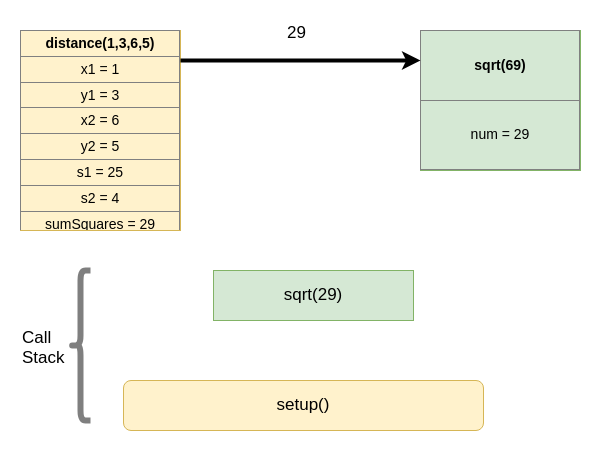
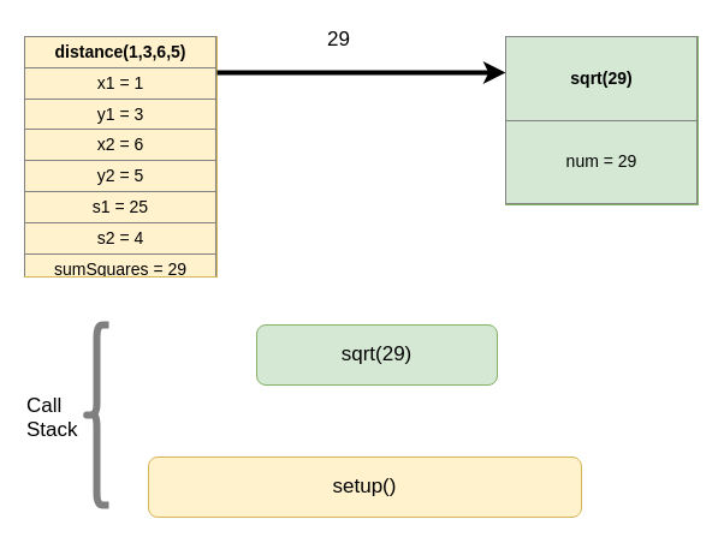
- <mxCell id="7" value="29" style="text;html=1;resizable=0;points=[];autosize=1;align=left;verticalAlign=top;spacingTop=-4;fontSize=17;" parent="1" vertex="1"><mxGeometry x="285" y="20" width="30" height="20" as="geometry" /></mxCell>
+ <mxCell id="7" value="29" style="text;html=1;resizable=0;points=[];autosize=1;align=left;verticalAlign=top;spacingTop=-4;fontSize=17;" parent="1" vertex="1"><mxGeometry x="270" y="20" width="30" height="20" as="geometry" /></mxCell>
- <mxCell id="2" value="&lt;table border=&quot;1&quot; width=&quot;100%&quot; cellpadding=&quot;4&quot; style=&quot;width: 100% ; height: 100% ; border-collapse: collapse ; font-size: 14px&quot;&gt;&lt;tbody style=&quot;font-size: 14px&quot;&gt;&lt;tr style=&quot;font-size: 14px&quot;&gt;&lt;th align=&quot;center&quot; style=&quot;font-size: 14px&quot;&gt;sqrt(69)&lt;/th&gt;&lt;/tr&gt;&lt;tr style=&quot;font-size: 14px&quot;&gt;&lt;td align=&quot;center&quot; style=&quot;font-size: 14px&quot;&gt;num = 29&lt;/td&gt;&lt;/tr&gt;&lt;/tbody&gt;&lt;/table&gt;" style="text;html=1;strokeColor=#82b366;fillColor=#d5e8d4;overflow=fill;fontSize=14;" parent="1" vertex="1"><mxGeometry x="420" y="30" width="160" height="140" as="geometry" /></mxCell>
+ <mxCell id="2" value="&lt;table border=&quot;1&quot; width=&quot;100%&quot; cellpadding=&quot;4&quot; style=&quot;width: 100% ; height: 100% ; border-collapse: collapse ; font-size: 14px&quot;&gt;&lt;tbody style=&quot;font-size: 14px&quot;&gt;&lt;tr style=&quot;font-size: 14px&quot;&gt;&lt;th align=&quot;center&quot; style=&quot;font-size: 14px&quot;&gt;sqrt(29)&lt;/th&gt;&lt;/tr&gt;&lt;tr style=&quot;font-size: 14px&quot;&gt;&lt;td align=&quot;center&quot; style=&quot;font-size: 14px&quot;&gt;num = 29&lt;/td&gt;&lt;/tr&gt;&lt;/tbody&gt;&lt;/table&gt;" style="text;html=1;strokeColor=#82b366;fillColor=#d5e8d4;overflow=fill;fontSize=14;" parent="1" vertex="1"><mxGeometry x="420" y="30" width="160" height="140" as="geometry" /></mxCell>
- <mxCell id="3" value="sqrt(29)" style="whiteSpace=wrap;html=1;fillColor=#d5e8d4;strokeColor=#82b366;fontSize=17;rounded=0;" parent="1" vertex="1"><mxGeometry x="213" y="270" width="200" height="50" as="geometry" /></mxCell>
+ <mxCell id="3" value="sqrt(29)" style="rounded=1;whiteSpace=wrap;html=1;fillColor=#d5e8d4;strokeColor=#82b366;fontSize=17;" parent="1" vertex="1"><mxGeometry x="213" y="270" width="200" height="50" as="geometry" /></mxCell>
